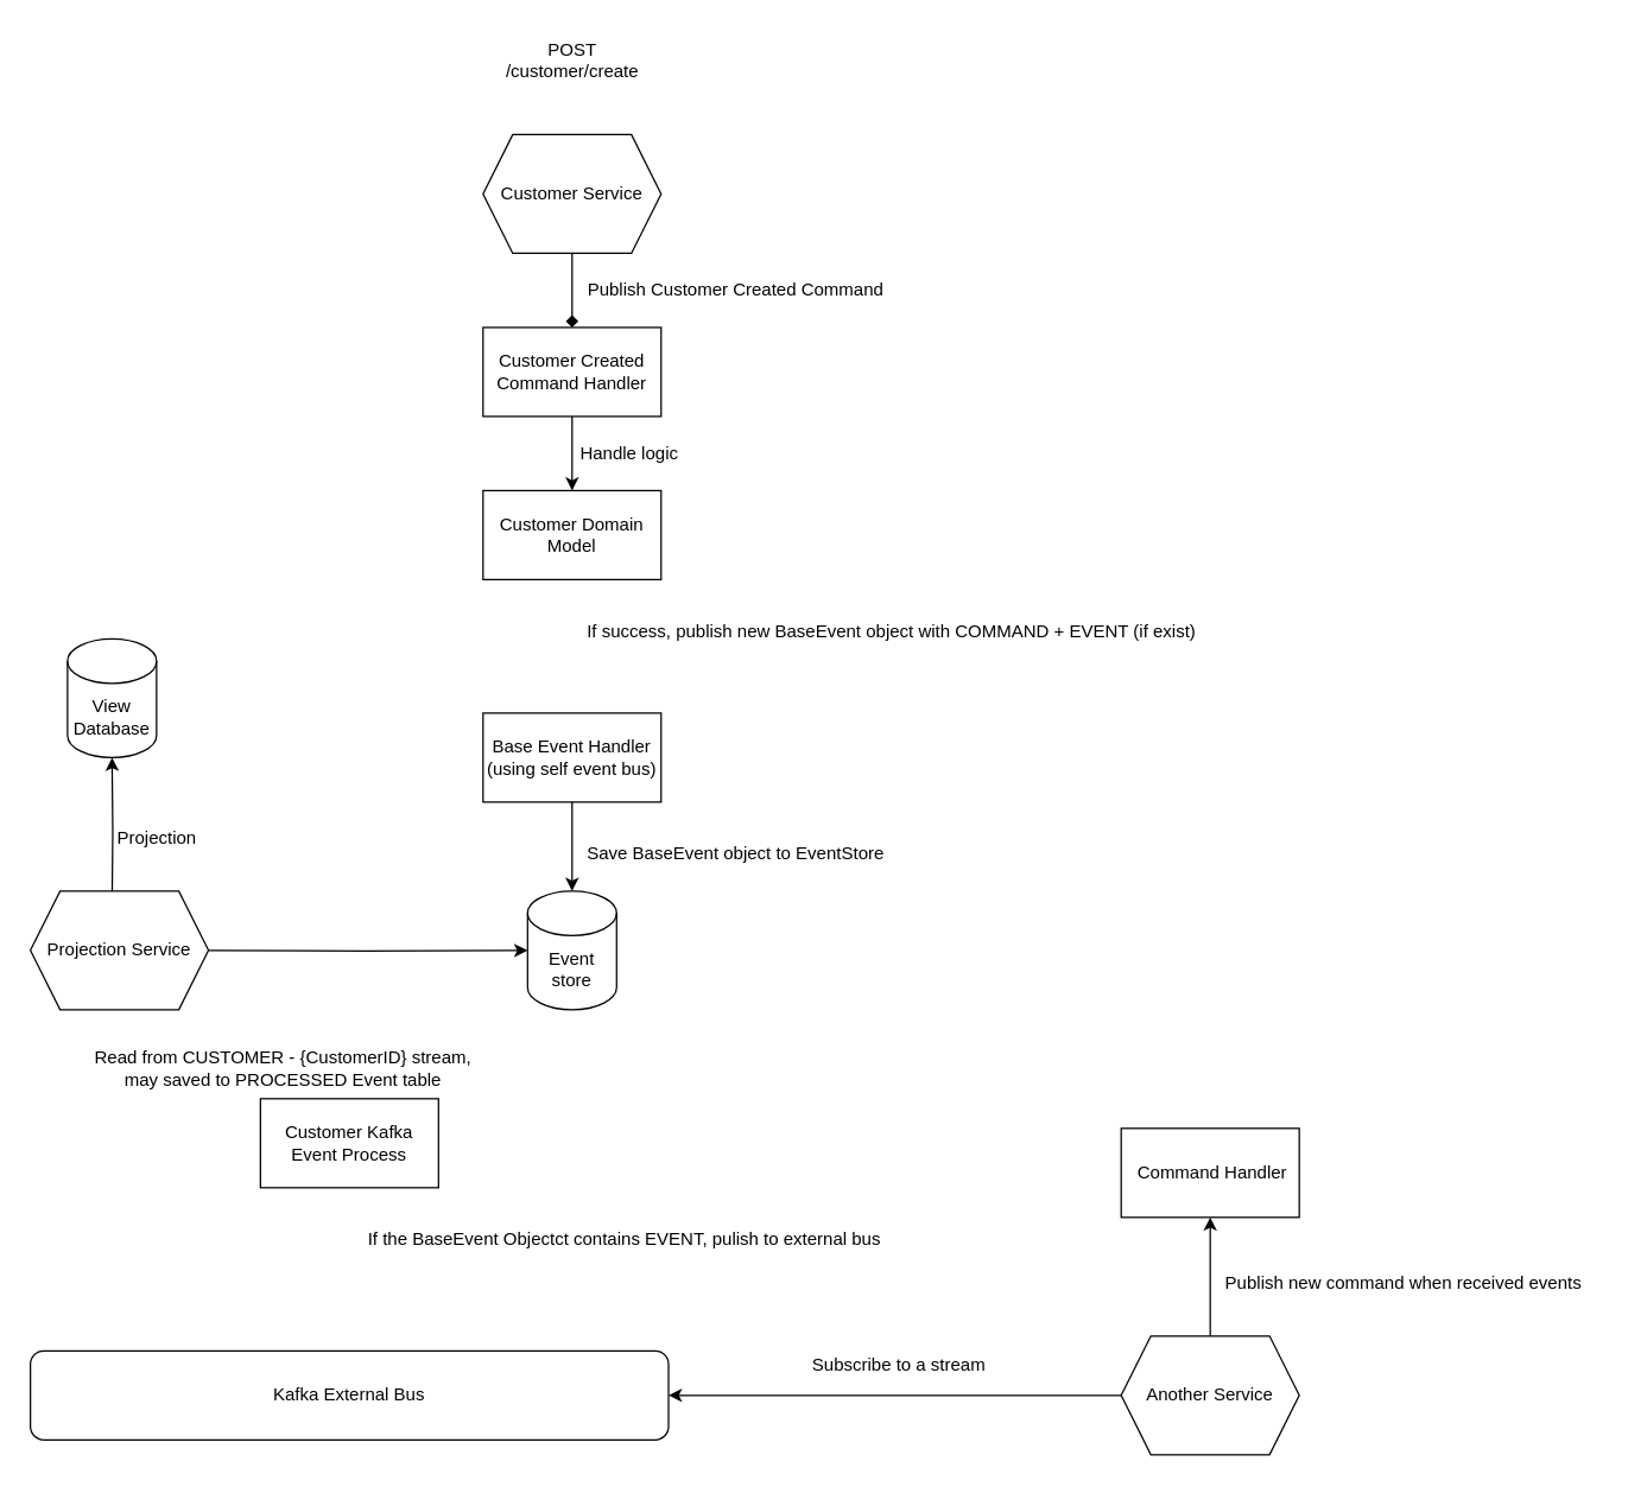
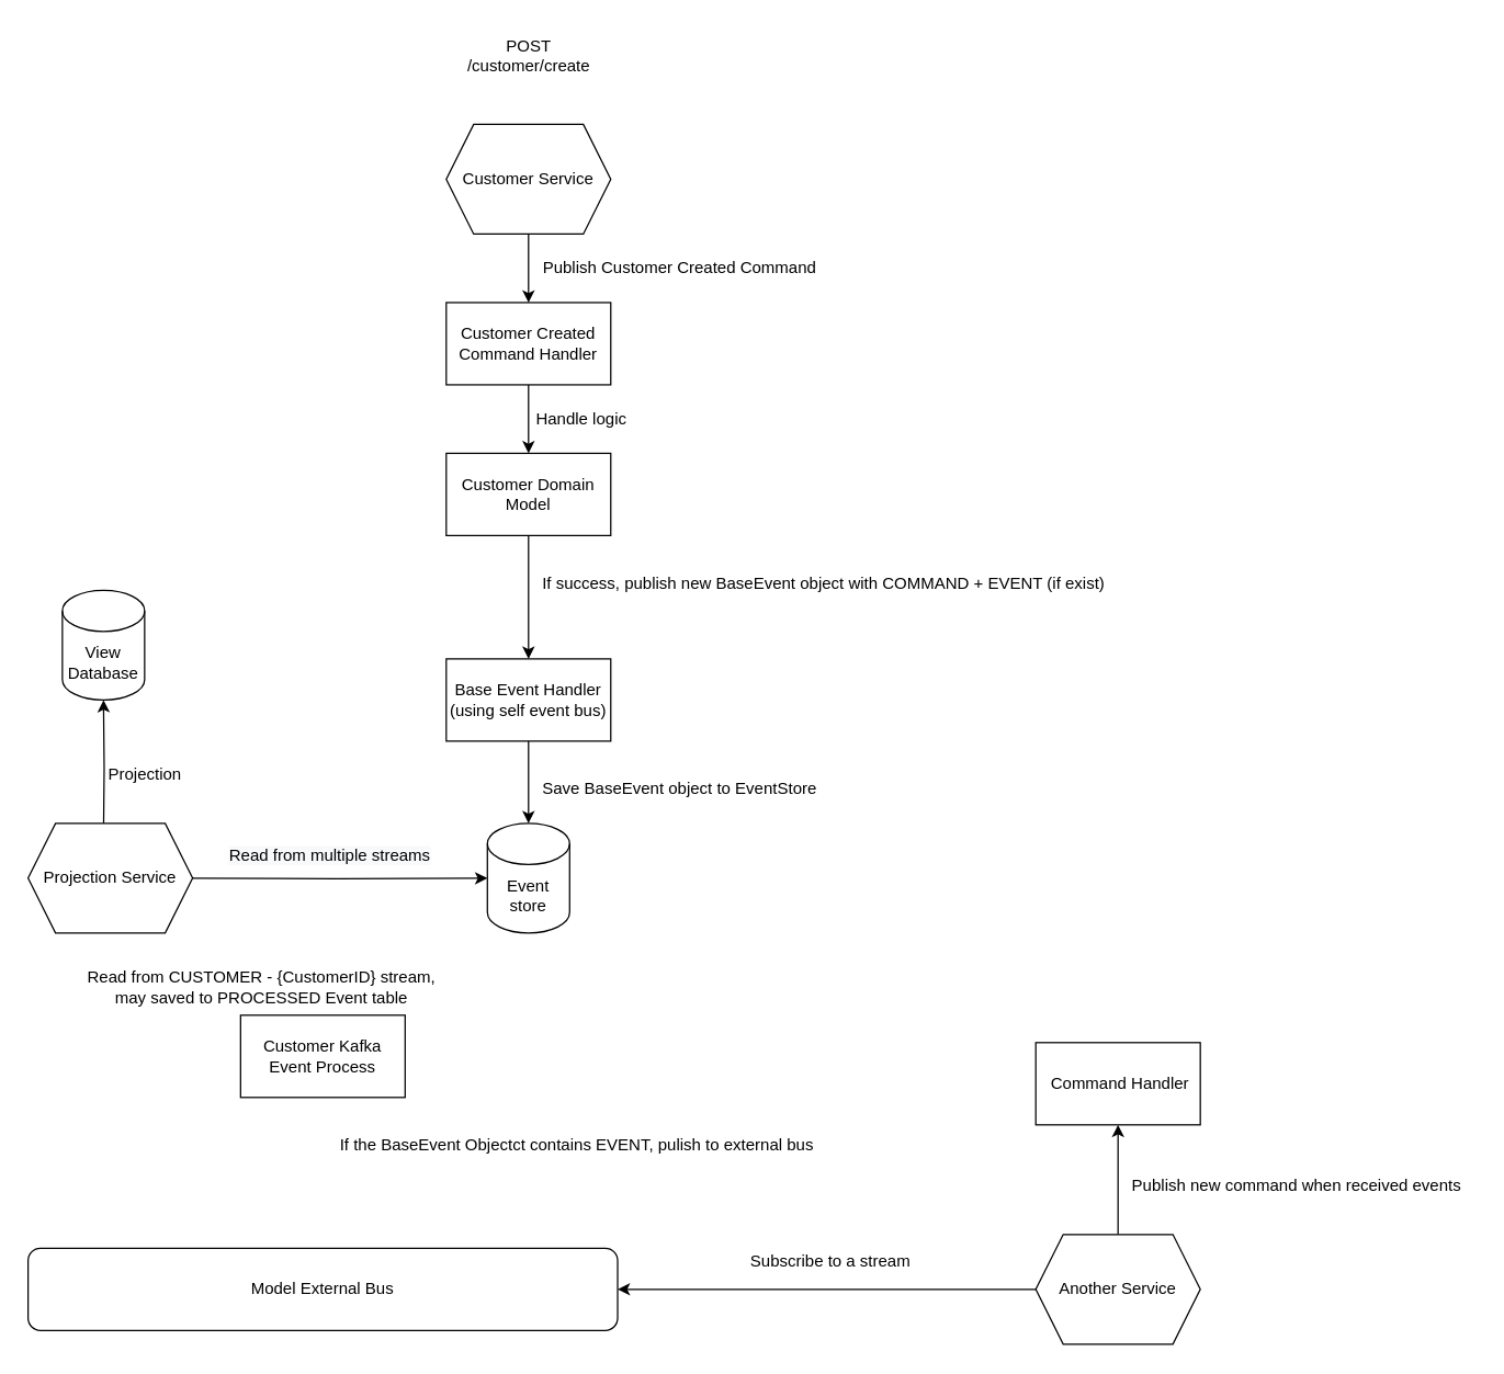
- <mxCell id="2" style="edgeStyle=orthogonalEdgeStyle;rounded=0;orthogonalLoop=1;jettySize=auto;html=1;entryX=0.5;entryY=0;entryDx=0;entryDy=0;endArrow=diamond;" edge="1" parent="1" source="3" target="7"><mxGeometry relative="1" as="geometry" /></mxCell>
+ <mxCell id="2" style="edgeStyle=orthogonalEdgeStyle;rounded=0;orthogonalLoop=1;jettySize=auto;html=1;entryX=0.5;entryY=0;entryDx=0;entryDy=0;" edge="1" parent="1" source="3" target="7"><mxGeometry relative="1" as="geometry" /></mxCell>
+ <mxCell id="11" style="edgeStyle=orthogonalEdgeStyle;rounded=0;orthogonalLoop=1;jettySize=auto;html=1;" edge="1" parent="1" source="12" target="9"><mxGeometry relative="1" as="geometry" /></mxCell>
+ <mxCell id="26" value="&lt;span style=&quot;color: rgb(0, 0, 0); font-family: Helvetica; font-size: 12px; font-style: normal; font-variant-ligatures: normal; font-variant-caps: normal; font-weight: 400; letter-spacing: normal; orphans: 2; text-align: center; text-indent: 0px; text-transform: none; widows: 2; word-spacing: 0px; -webkit-text-stroke-width: 0px; background-color: rgb(248, 249, 250); text-decoration-thickness: initial; text-decoration-style: initial; text-decoration-color: initial; float: none; display: inline !important;&quot;&gt;Read from multiple streams&lt;/span&gt;" style="text;whiteSpace=wrap;html=1;" vertex="1" parent="1"><mxGeometry x="165" y="610" width="180" height="40" as="geometry" /></mxCell>
- <mxCell id="18" value="Kafka External Bus" style="rounded=1;whiteSpace=wrap;html=1;" vertex="1" parent="1"><mxGeometry x="20" y="910" width="430" height="60" as="geometry" /></mxCell>
+ <mxCell id="18" value="Model External Bus" style="rounded=1;whiteSpace=wrap;html=1;" vertex="1" parent="1"><mxGeometry x="20" y="910" width="430" height="60" as="geometry" /></mxCell>
